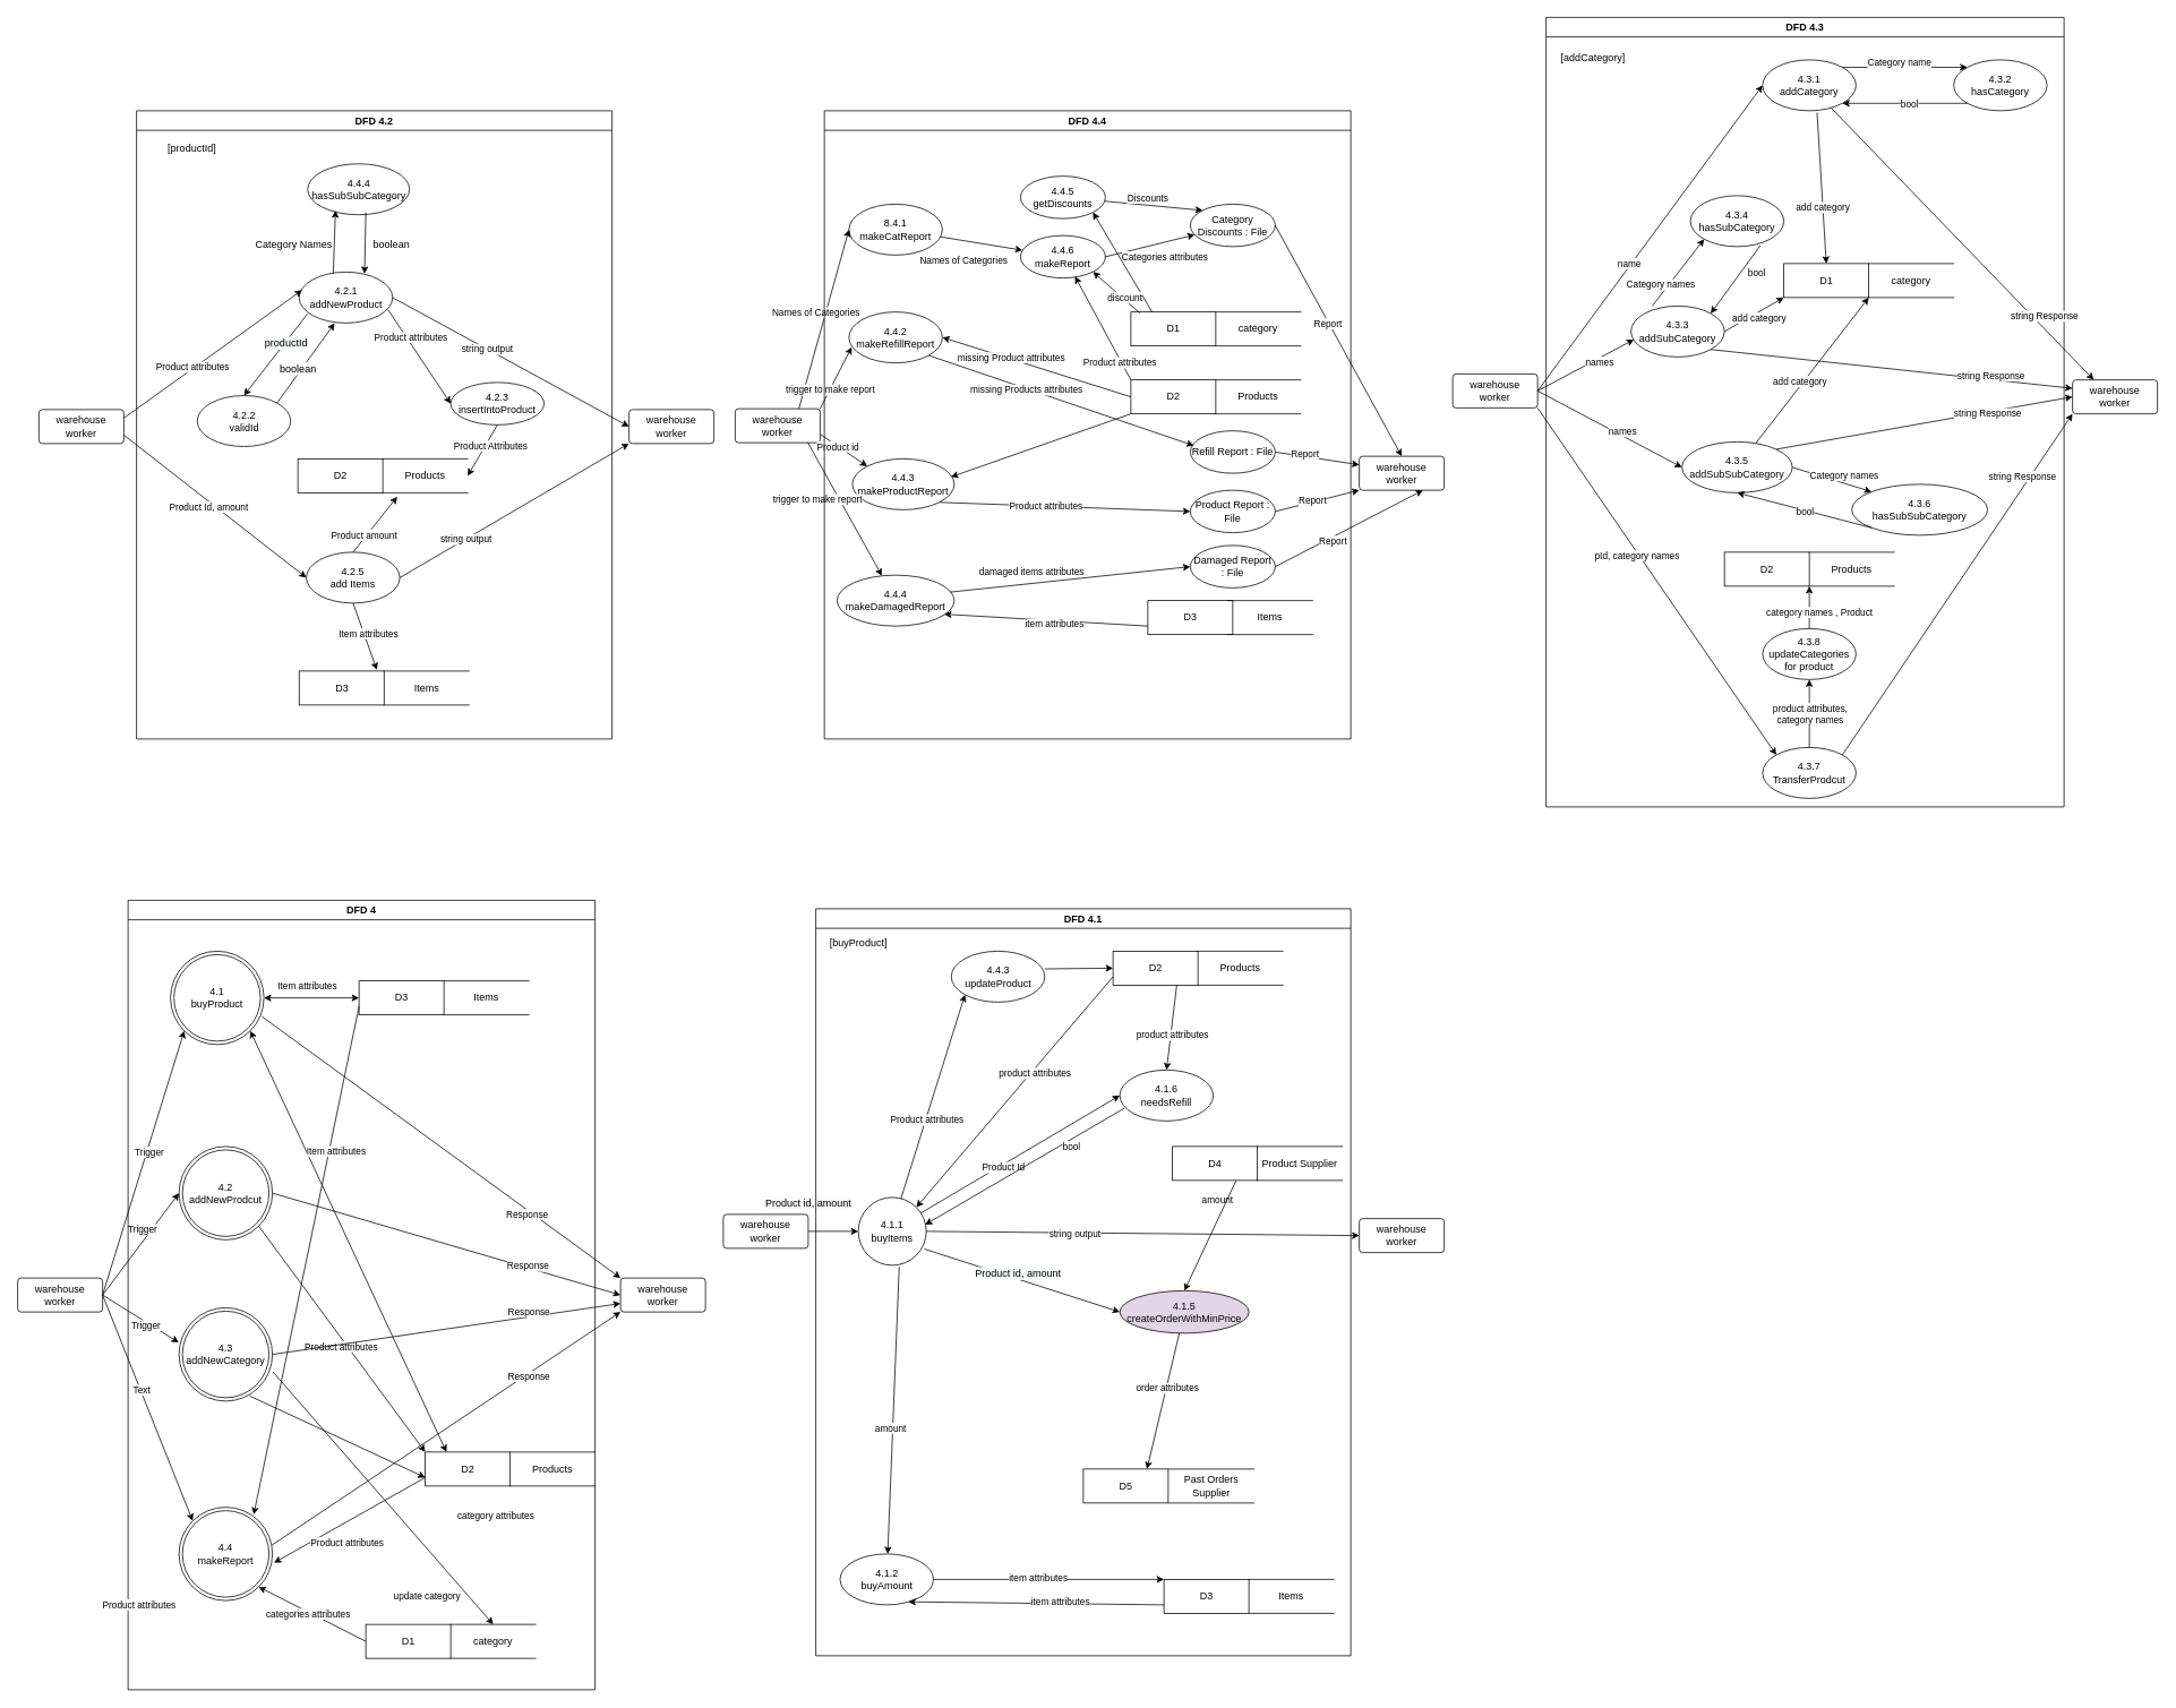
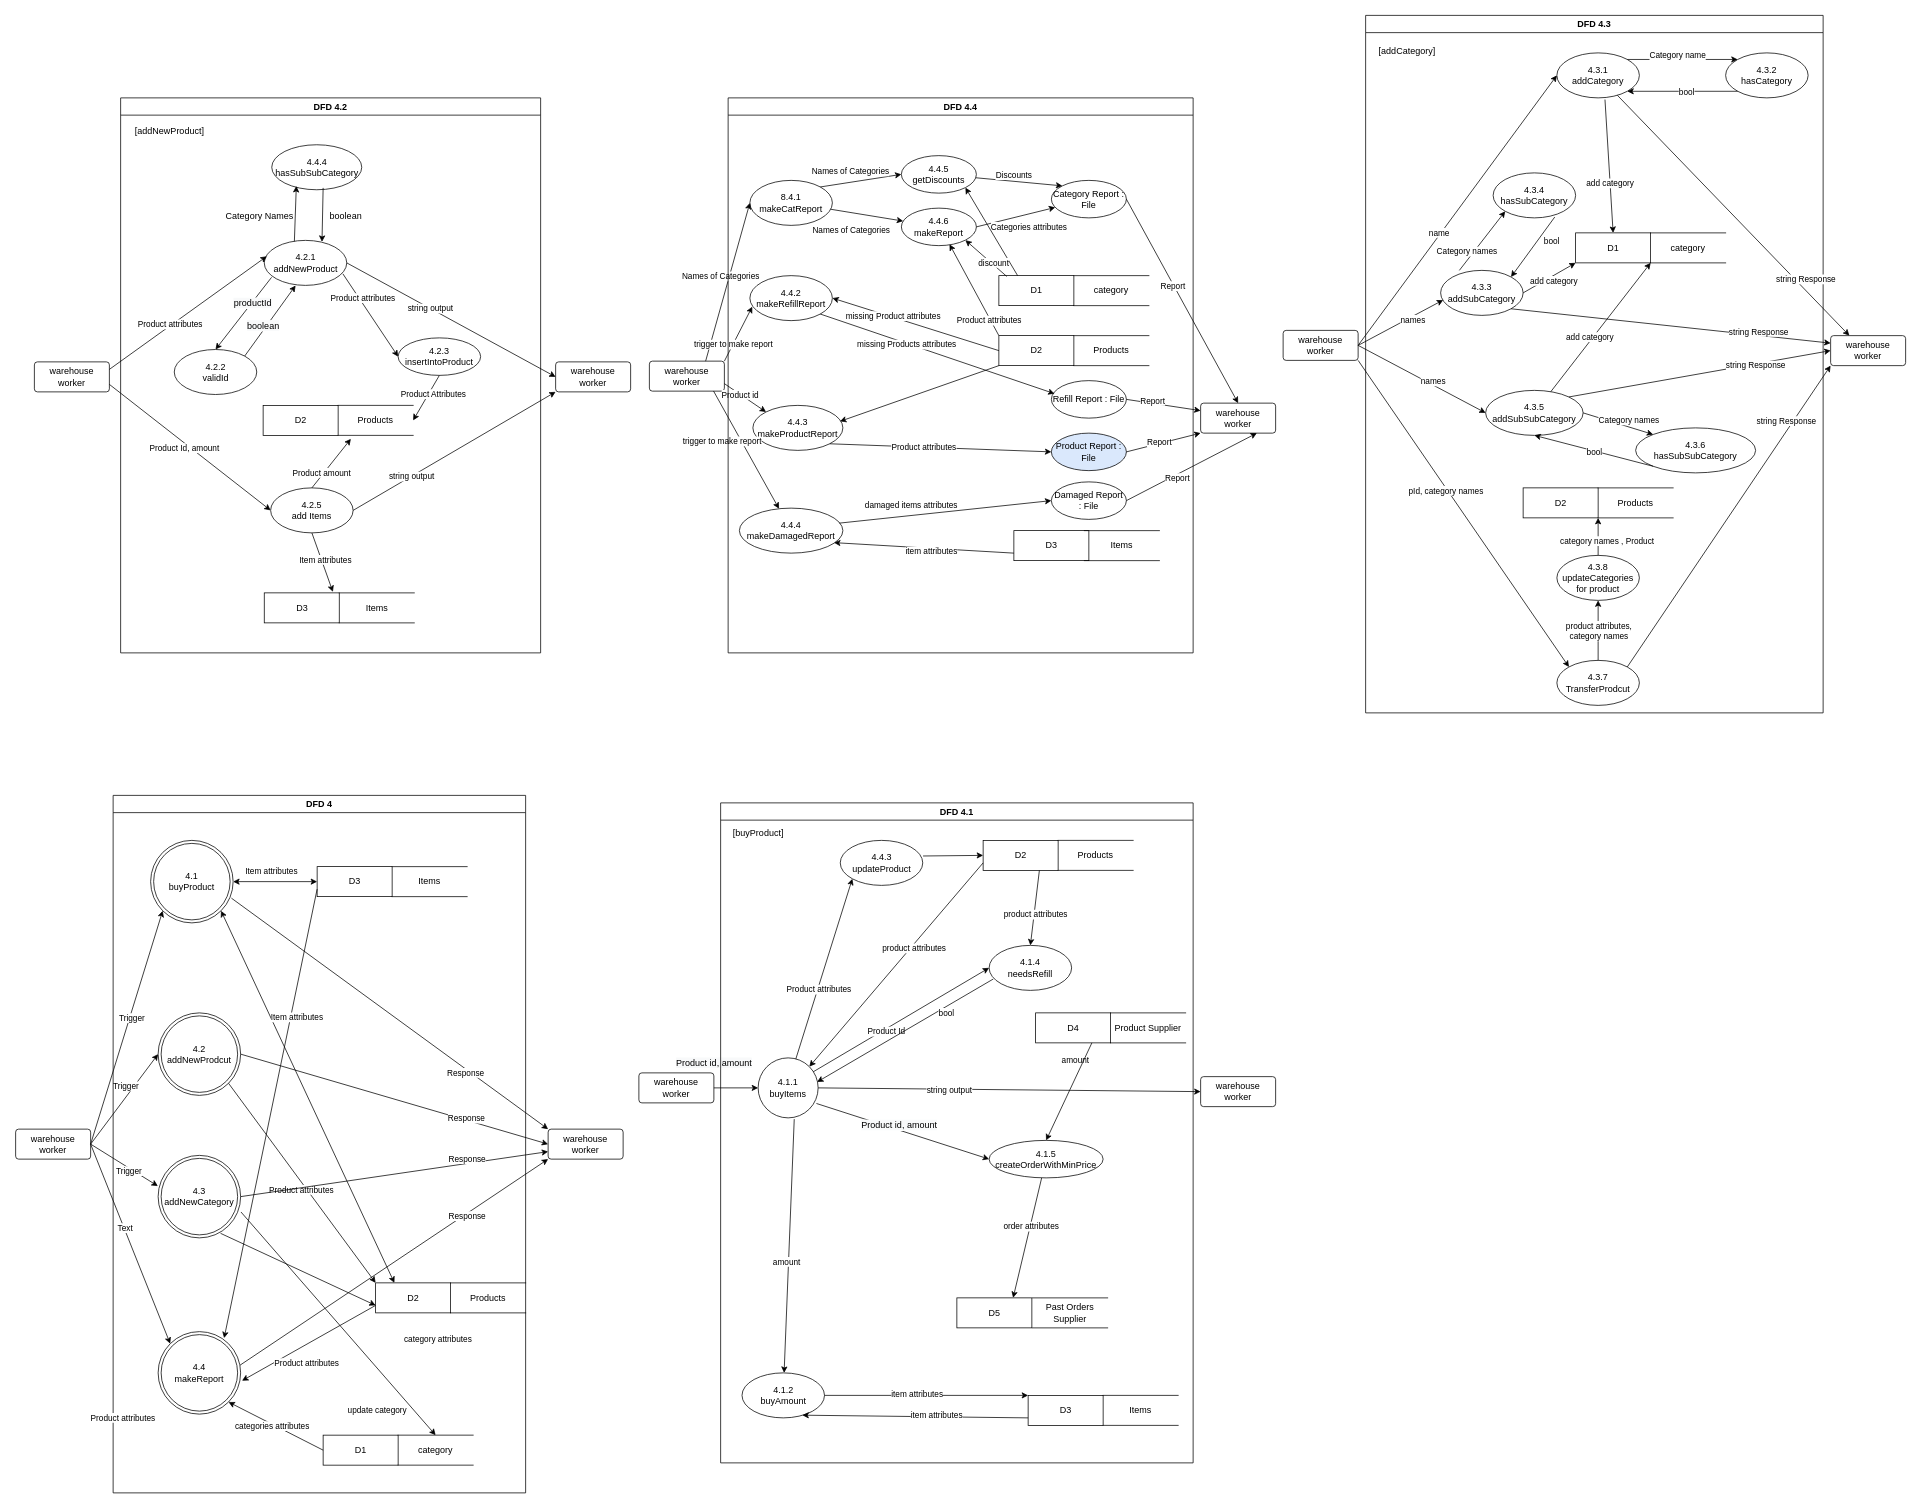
- <mxCell id="154" value="[productId]" style="text;html=1;resizable=0;autosize=1;align=center;verticalAlign=middle;points=[];fillColor=none;strokeColor=none;rounded=0;" vertex="1" parent="153"><mxGeometry x="10" y="35" width="110" height="20" as="geometry" /></mxCell>
+ <mxCell id="154" value="[addNewProduct]" style="text;html=1;resizable=0;autosize=1;align=center;verticalAlign=middle;points=[];fillColor=none;strokeColor=none;rounded=0;" vertex="1" parent="153"><mxGeometry x="10" y="35" width="110" height="20" as="geometry" /></mxCell>
+ <mxCell id="100" value="" style="endArrow=classic;html=1;rounded=0;exitX=1;exitY=0;exitDx=0;exitDy=0;entryX=0;entryY=0.5;entryDx=0;entryDy=0;" edge="1" parent="1" source="92" target="98"><mxGeometry width="50" height="50" relative="1" as="geometry"><mxPoint x="320" y="25" as="sourcePoint" /><mxPoint x="370" y="-25" as="targetPoint" /></mxGeometry></mxCell>
+ <mxCell id="101" value="Names of Categories" style="edgeLabel;html=1;align=center;verticalAlign=middle;resizable=0;points=[];" connectable="0" vertex="1" parent="100"><mxGeometry x="-0.12" relative="1" as="geometry"><mxPoint x="-8" y="-14" as="offset" /></mxGeometry></mxCell>
- <mxCell id="99" value="Category Discounts : File" style="ellipse;whiteSpace=wrap;html=1;align=center;" vertex="1" parent="1"><mxGeometry x="1401" y="240" width="100" height="50" as="geometry" /></mxCell>
+ <mxCell id="99" value="Category Report : File" style="ellipse;whiteSpace=wrap;html=1;align=center;" vertex="1" parent="1"><mxGeometry x="1401" y="240" width="100" height="50" as="geometry" /></mxCell>
- <mxCell id="119" value="Product Report : File" style="ellipse;whiteSpace=wrap;html=1;align=center;" vertex="1" parent="1"><mxGeometry x="1401" y="577" width="100" height="50" as="geometry" /></mxCell>
+ <mxCell id="119" value="Product Report : File" style="ellipse;whiteSpace=wrap;html=1;align=center;fillColor=#dae8fc;" vertex="1" parent="1"><mxGeometry x="1401" y="577" width="100" height="50" as="geometry" /></mxCell>
- <mxCell id="78" value="4.1.6&lt;br&gt;needsRefill" style="ellipse;whiteSpace=wrap;html=1;align=center;" vertex="1" parent="50"><mxGeometry x="358" y="190" width="110" height="60" as="geometry" /></mxCell>
+ <mxCell id="78" value="4.1.4&lt;br&gt;needsRefill" style="ellipse;whiteSpace=wrap;html=1;align=center;" vertex="1" parent="50"><mxGeometry x="358" y="190" width="110" height="60" as="geometry" /></mxCell>
- <mxCell id="72" value="4.1.5&lt;br&gt;createOrderWithMinPrice" style="ellipse;whiteSpace=wrap;html=1;align=center;fillColor=#e1d5e7;" vertex="1" parent="50"><mxGeometry x="358" y="450" width="152" height="50" as="geometry" /></mxCell>
+ <mxCell id="72" value="4.1.5&lt;br&gt;createOrderWithMinPrice" style="ellipse;whiteSpace=wrap;html=1;align=center;" vertex="1" parent="50"><mxGeometry x="358" y="450" width="152" height="50" as="geometry" /></mxCell>
